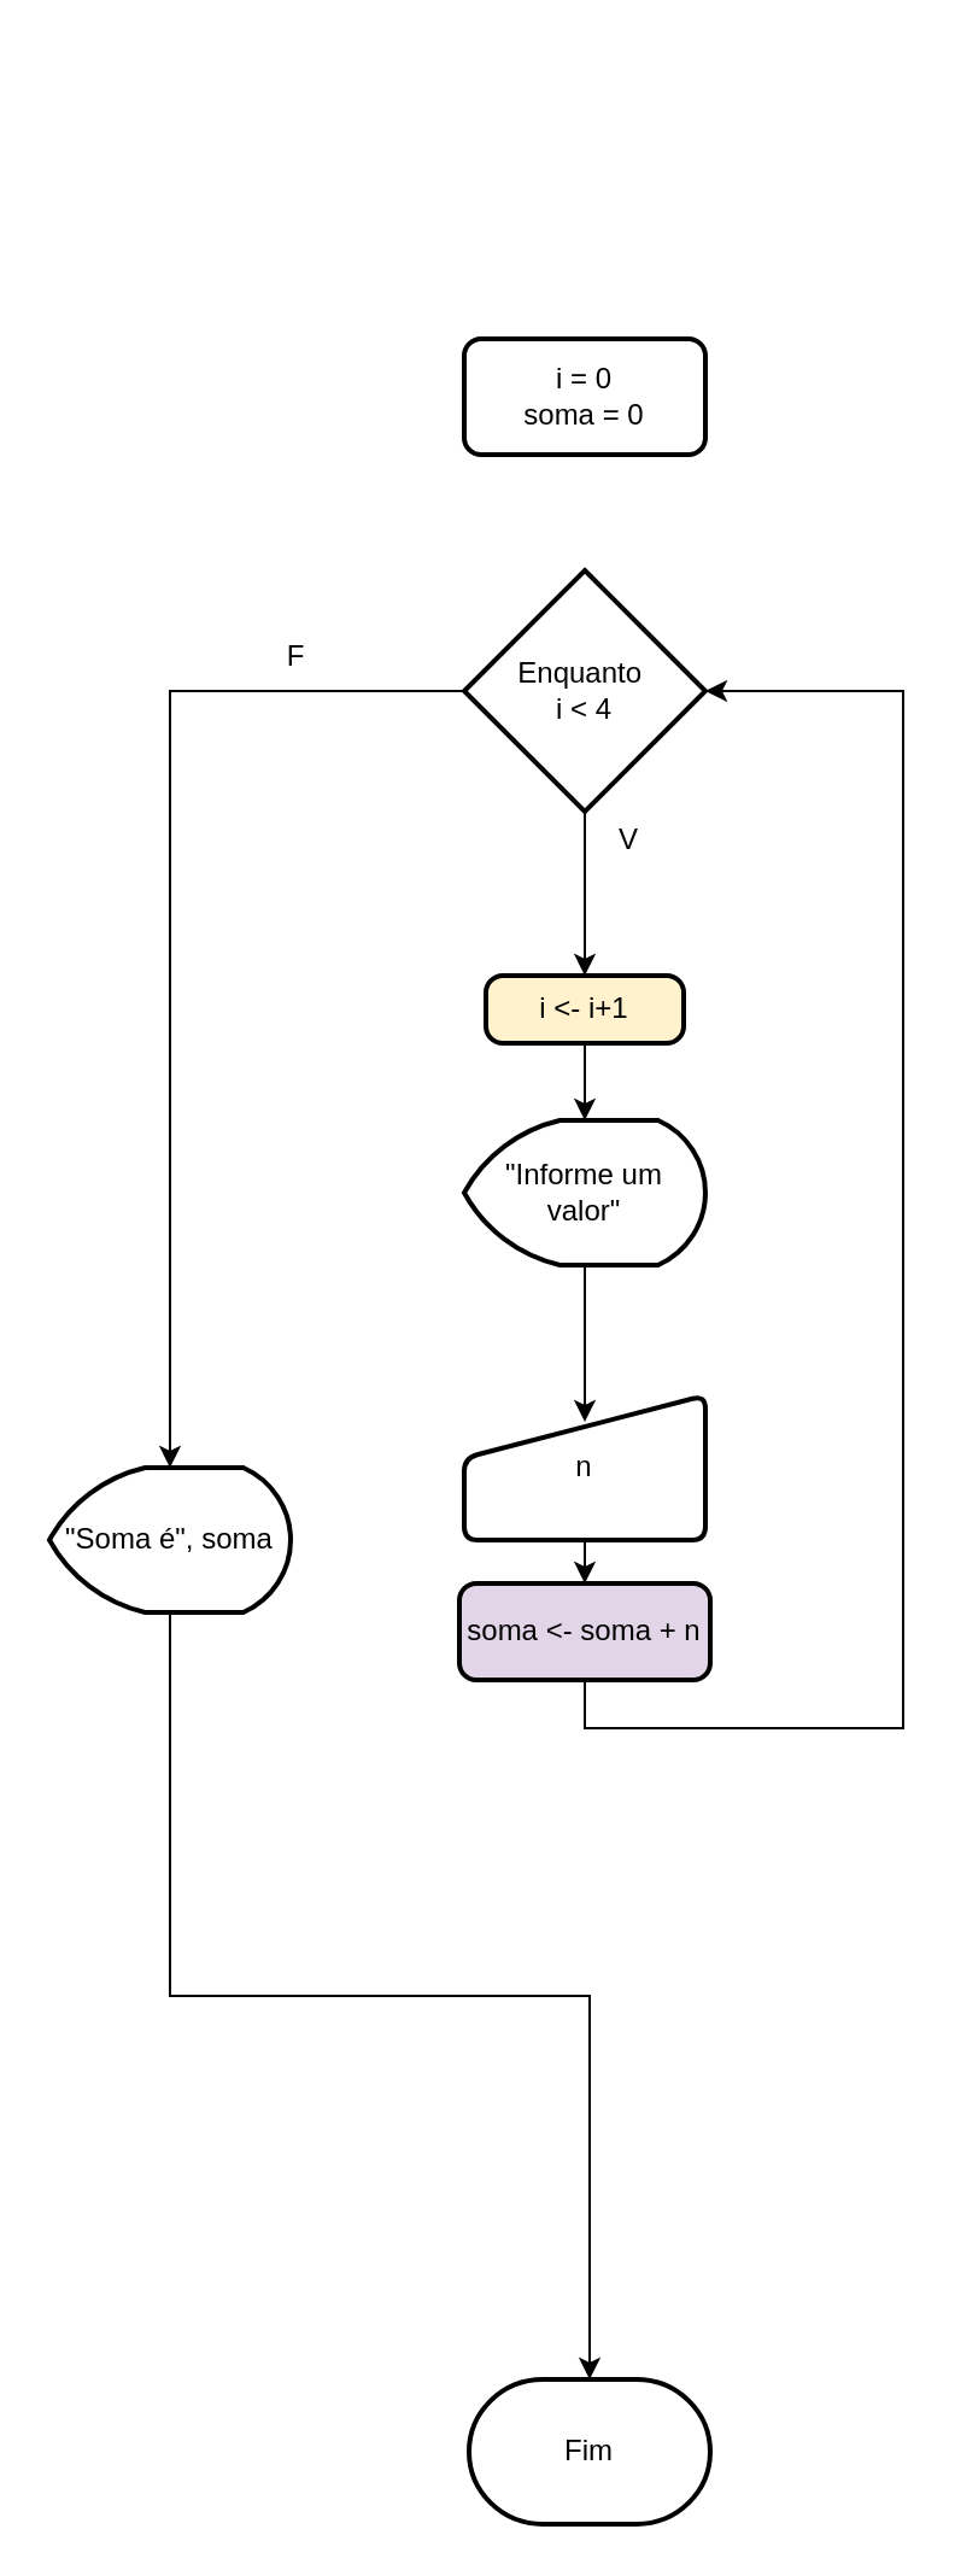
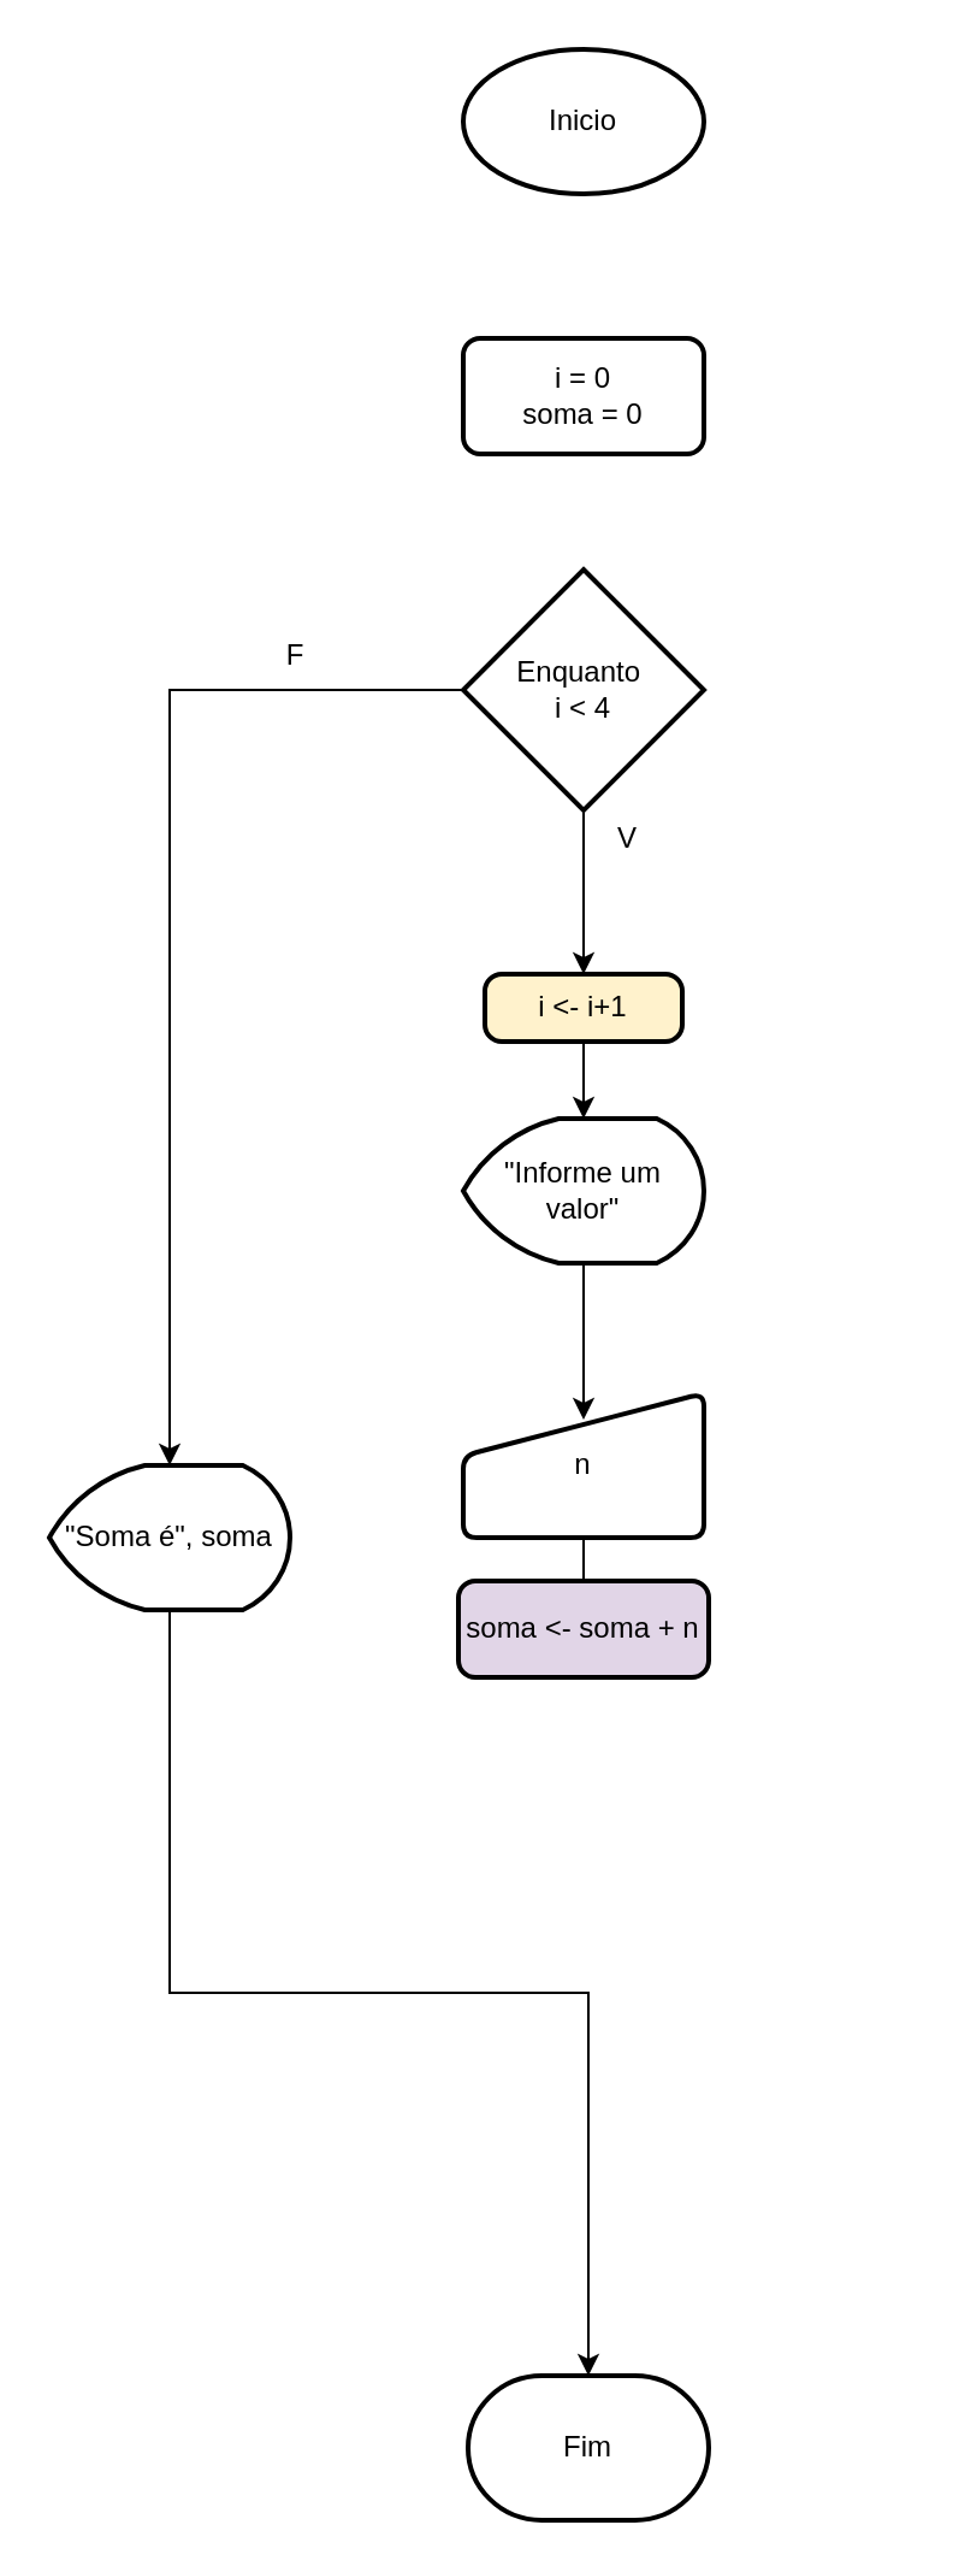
+ <mxCell id="2" value="Inicio" style="strokeWidth=2;html=1;shape=mxgraph.flowchart.start_1;whiteSpace=wrap;" vertex="1" parent="1"><mxGeometry x="192" y="20" width="100" height="60" as="geometry" /></mxCell>
- <mxCell id="17" style="edgeStyle=orthogonalEdgeStyle;rounded=0;orthogonalLoop=1;jettySize=auto;html=1;exitX=0.5;exitY=1;exitDx=0;exitDy=0;entryX=1;entryY=0.5;entryDx=0;entryDy=0;entryPerimeter=0;" edge="1" parent="1" source="18" target="5"><mxGeometry relative="1" as="geometry"><Array as="points"><mxPoint x="242" y="716" /><mxPoint x="374" y="716" /><mxPoint x="374" y="286" /></Array></mxGeometry></mxCell>
- <mxCell id="15" style="edgeStyle=orthogonalEdgeStyle;rounded=0;orthogonalLoop=1;jettySize=auto;html=1;entryX=0.5;entryY=0;entryDx=0;entryDy=0;" edge="1" parent="1" source="16" target="18"><mxGeometry relative="1" as="geometry" /></mxCell>
+ <mxCell id="15" style="edgeStyle=orthogonalEdgeStyle;rounded=0;orthogonalLoop=1;jettySize=auto;html=1;entryX=0.5;entryY=0;entryDx=0;entryDy=0;endArrow=none;" edge="1" parent="1" source="16" target="18"><mxGeometry relative="1" as="geometry" /></mxCell>
